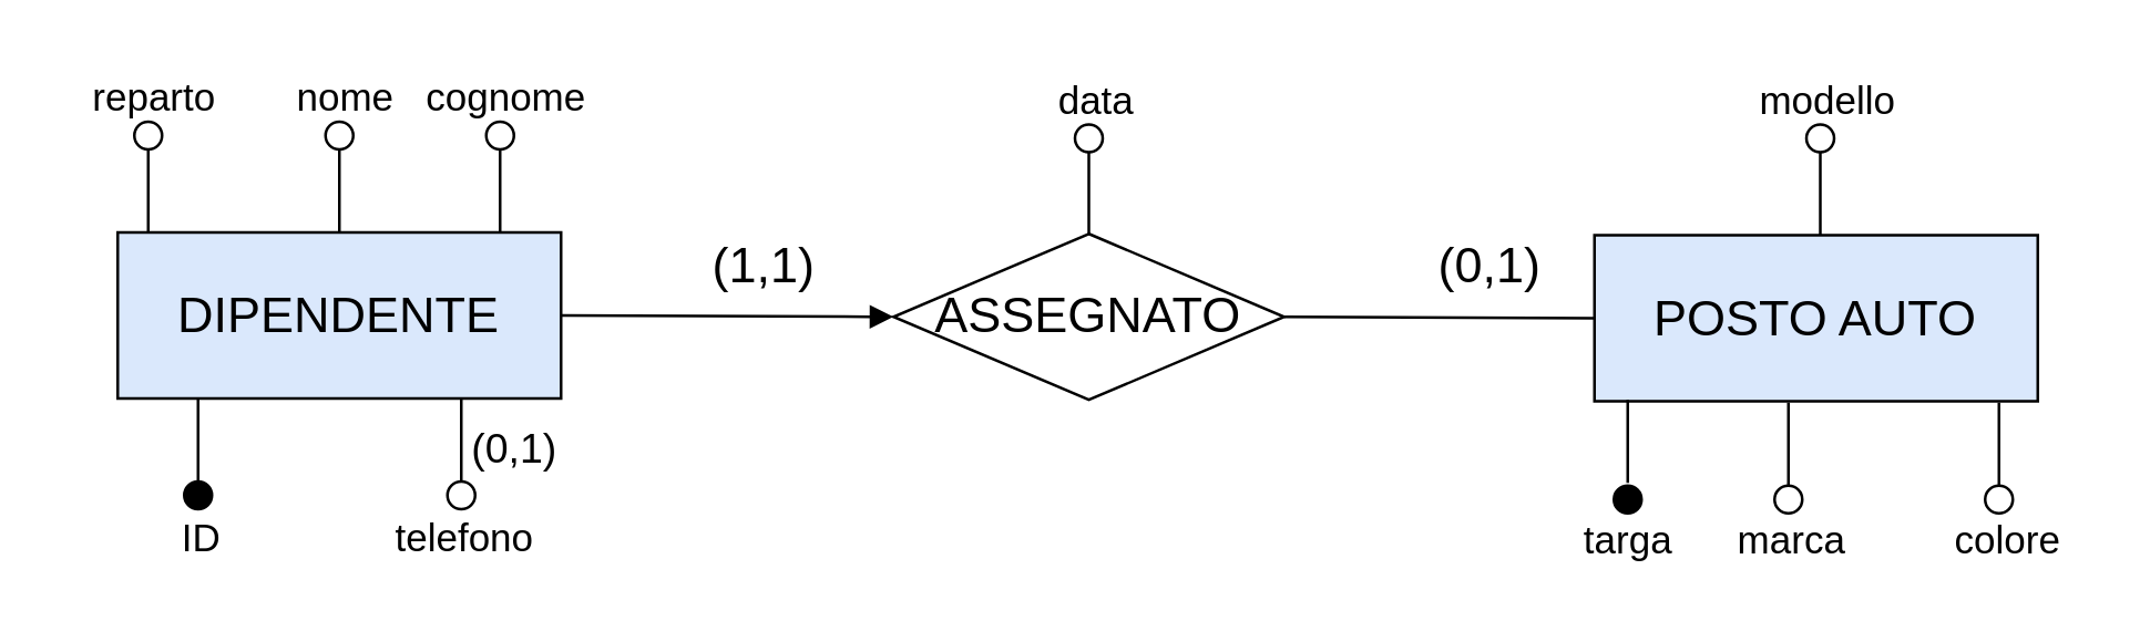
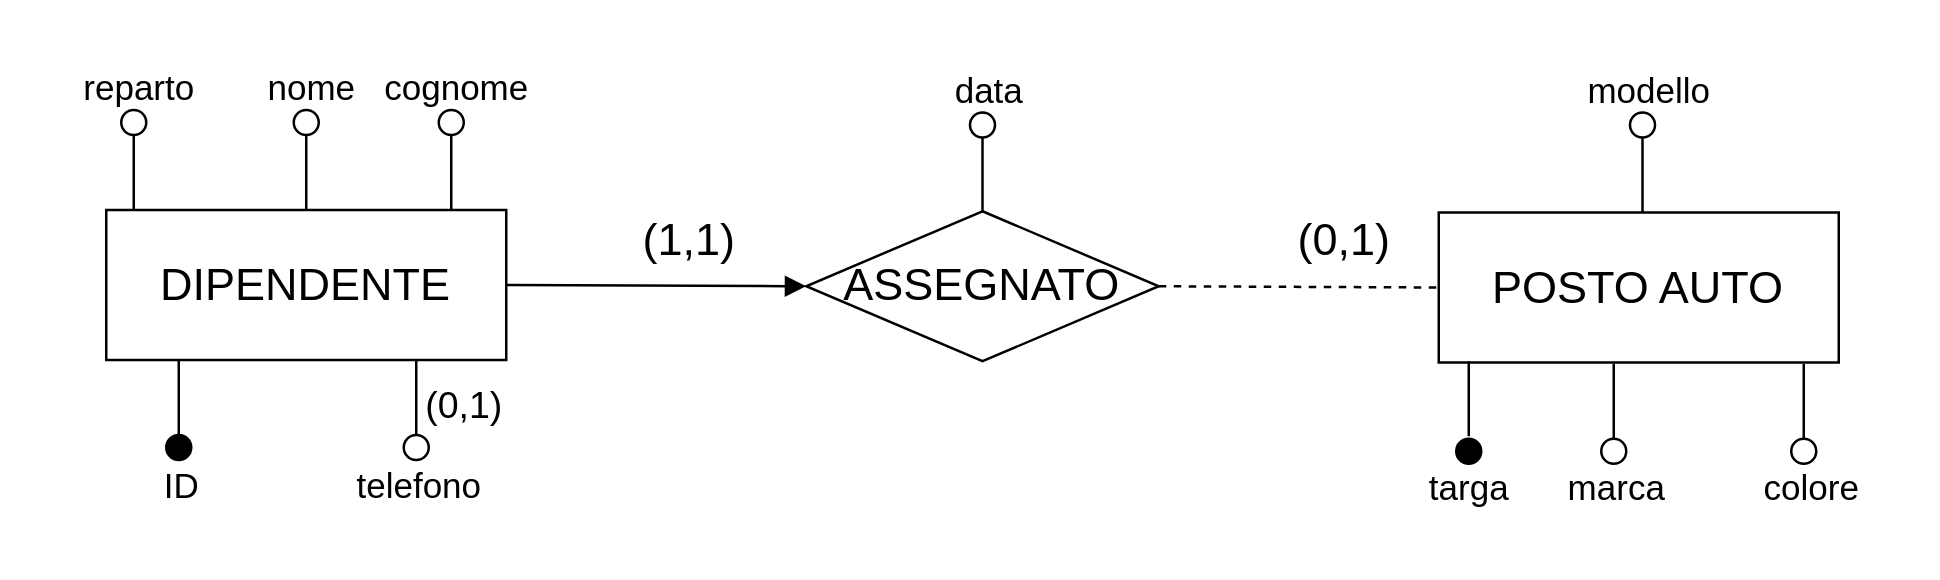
- <mxCell id="2" value="&lt;span style=&quot;font-size: 18px;&quot;&gt;DIPENDENTE&lt;/span&gt;" style="rounded=0;whiteSpace=wrap;html=1;fillColor=#dae8fc;" parent="1" vertex="1"><mxGeometry x="42" y="83.5" width="160" height="60" as="geometry" /></mxCell>
+ <mxCell id="2" value="&lt;span style=&quot;font-size: 18px;&quot;&gt;DIPENDENTE&lt;/span&gt;" style="rounded=0;whiteSpace=wrap;html=1;" parent="1" vertex="1"><mxGeometry x="42" y="83.5" width="160" height="60" as="geometry" /></mxCell>
- <mxCell id="17" value="" style="endArrow=none;html=1;rounded=0;exitX=1;exitY=0.5;exitDx=0;exitDy=0;entryX=0;entryY=0.5;entryDx=0;entryDy=0;" parent="1" source="15" target="8" edge="1"><mxGeometry width="50" height="50" relative="1" as="geometry"><mxPoint x="412" y="297.5" as="sourcePoint" /><mxPoint x="462" y="247.5" as="targetPoint" /></mxGeometry></mxCell>
+ <mxCell id="17" value="" style="endArrow=none;html=1;rounded=0;exitX=1;exitY=0.5;exitDx=0;exitDy=0;entryX=0;entryY=0.5;entryDx=0;entryDy=0;dashed=1;" parent="1" source="15" target="8" edge="1"><mxGeometry width="50" height="50" relative="1" as="geometry"><mxPoint x="412" y="297.5" as="sourcePoint" /><mxPoint x="462" y="247.5" as="targetPoint" /></mxGeometry></mxCell>
- <mxCell id="8" value="&lt;font style=&quot;font-size: 18px;&quot;&gt;POSTO AUTO&lt;/font&gt;" style="rounded=0;whiteSpace=wrap;html=1;fillColor=#dae8fc;" parent="1" vertex="1"><mxGeometry x="575" y="84.5" width="160" height="60" as="geometry" /></mxCell>
+ <mxCell id="8" value="&lt;font style=&quot;font-size: 18px;&quot;&gt;POSTO AUTO&lt;/font&gt;" style="rounded=0;whiteSpace=wrap;html=1;" parent="1" vertex="1"><mxGeometry x="575" y="84.5" width="160" height="60" as="geometry" /></mxCell>
